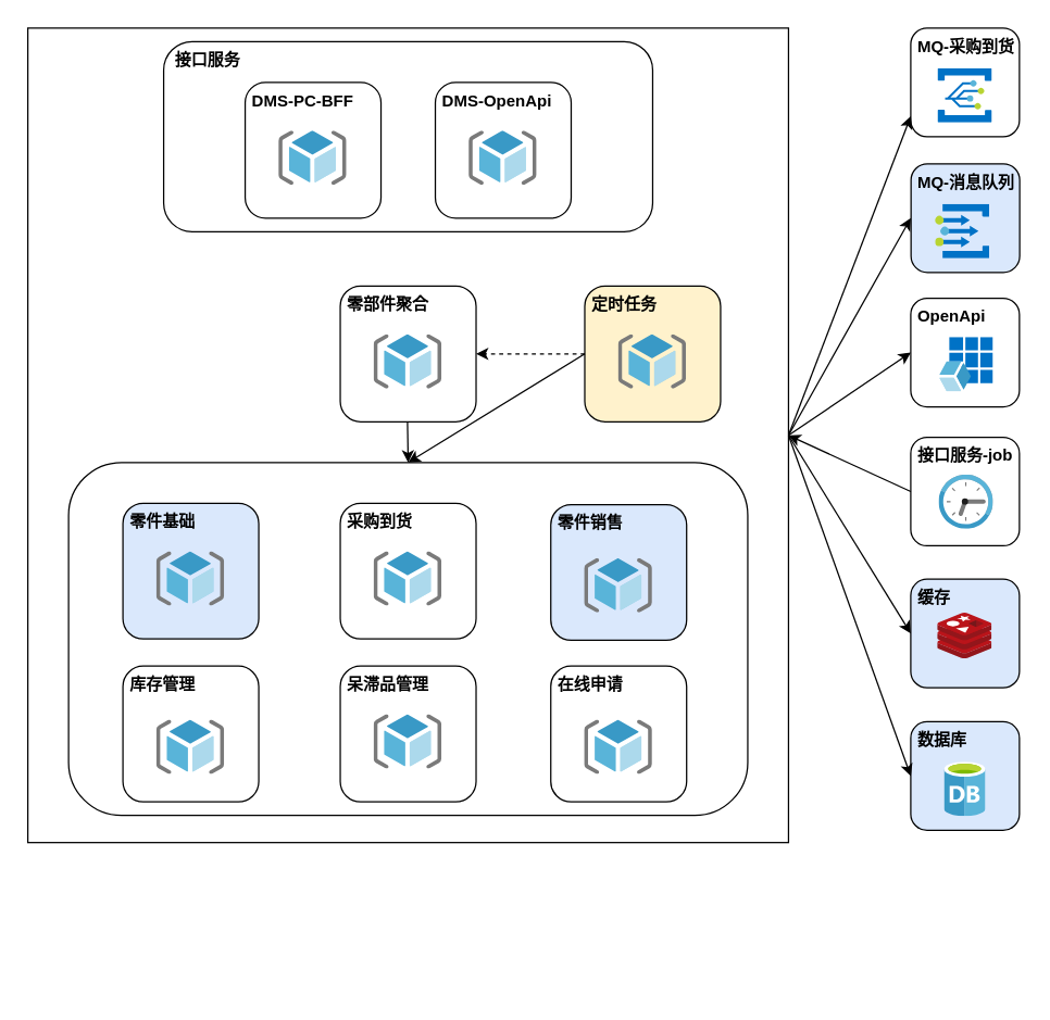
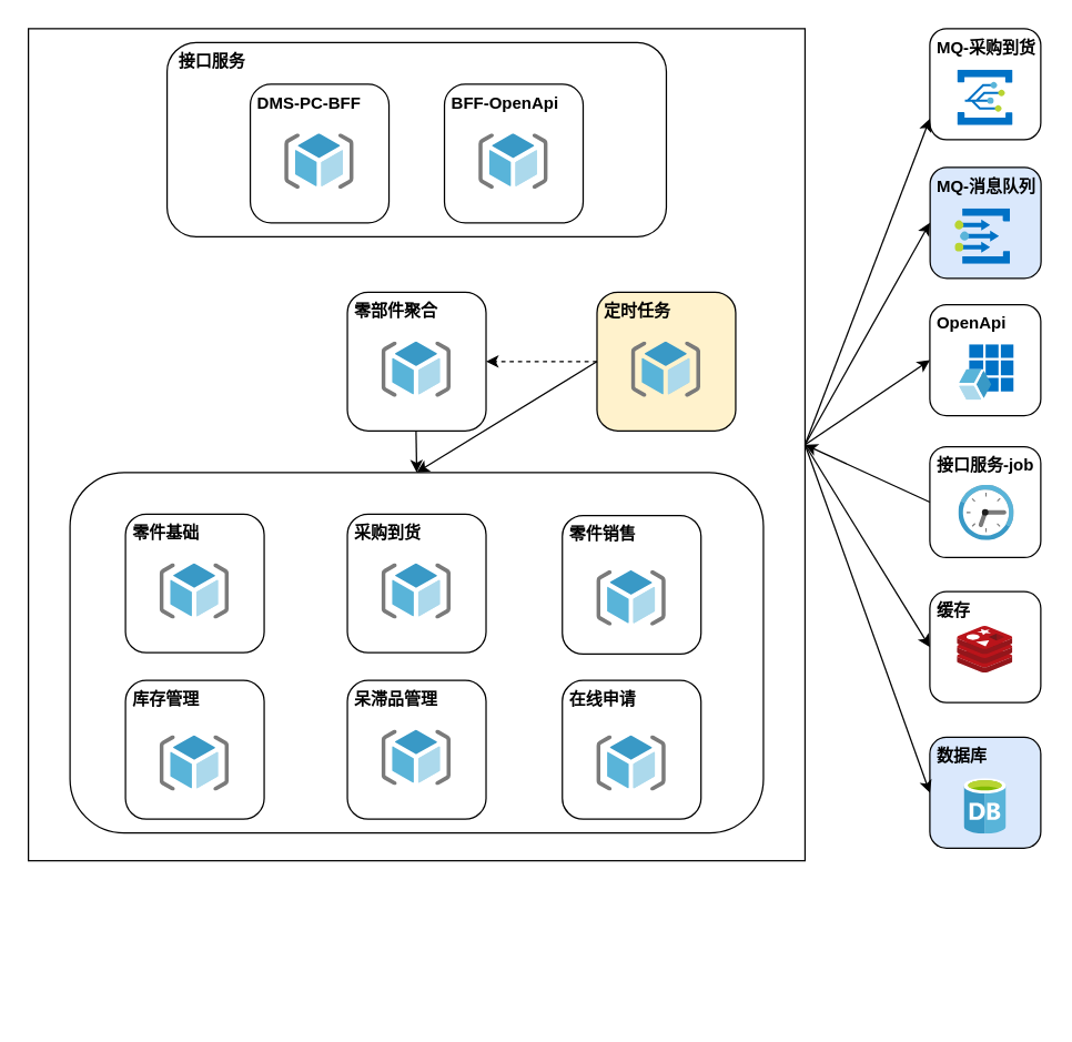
- <mxCell id="9" value="&lt;b&gt;&amp;nbsp;DMS-OpenApi&lt;/b&gt;" style="rounded=1;whiteSpace=wrap;html=1;align=left;verticalAlign=top;" parent="8" vertex="1"><mxGeometry width="100" height="100" as="geometry" /></mxCell>
+ <mxCell id="9" value="&lt;b&gt;&amp;nbsp;BFF-OpenApi&lt;/b&gt;" style="rounded=1;whiteSpace=wrap;html=1;align=left;verticalAlign=top;" parent="8" vertex="1"><mxGeometry width="100" height="100" as="geometry" /></mxCell>
- <mxCell id="15" value="&lt;b&gt;&amp;nbsp;零件基础&lt;/b&gt;" style="rounded=1;whiteSpace=wrap;html=1;align=left;verticalAlign=top;fillColor=#dae8fc;" parent="14" vertex="1"><mxGeometry width="100" height="100" as="geometry" /></mxCell>
+ <mxCell id="15" value="&lt;b&gt;&amp;nbsp;零件基础&lt;/b&gt;" style="rounded=1;whiteSpace=wrap;html=1;align=left;verticalAlign=top;" parent="14" vertex="1"><mxGeometry width="100" height="100" as="geometry" /></mxCell>
- <mxCell id="24" value="&lt;b&gt;&amp;nbsp;零件销售&lt;/b&gt;" style="rounded=1;whiteSpace=wrap;html=1;align=left;verticalAlign=top;fillColor=#dae8fc;" parent="23" vertex="1"><mxGeometry y="-20" width="100" height="100" as="geometry" /></mxCell>
+ <mxCell id="24" value="&lt;b&gt;&amp;nbsp;零件销售&lt;/b&gt;" style="rounded=1;whiteSpace=wrap;html=1;align=left;verticalAlign=top;" parent="23" vertex="1"><mxGeometry y="-20" width="100" height="100" as="geometry" /></mxCell>
- <mxCell id="39" value="&lt;b&gt;&amp;nbsp;缓存&lt;/b&gt;" style="rounded=1;whiteSpace=wrap;html=1;align=left;verticalAlign=top;fillColor=#dae8fc;" parent="1" vertex="1"><mxGeometry x="670" y="426" width="80" height="80" as="geometry" /></mxCell>
+ <mxCell id="39" value="&lt;b&gt;&amp;nbsp;缓存&lt;/b&gt;" style="rounded=1;whiteSpace=wrap;html=1;align=left;verticalAlign=top;" parent="1" vertex="1"><mxGeometry x="670" y="426" width="80" height="80" as="geometry" /></mxCell>
